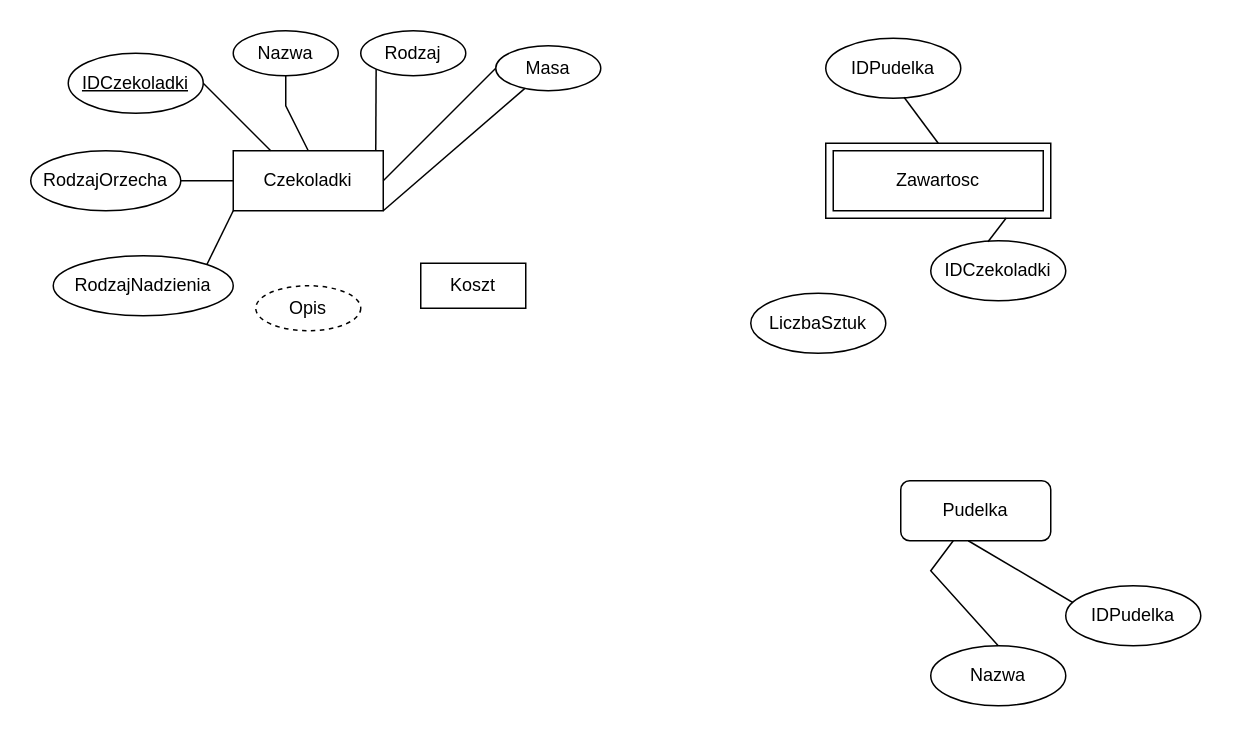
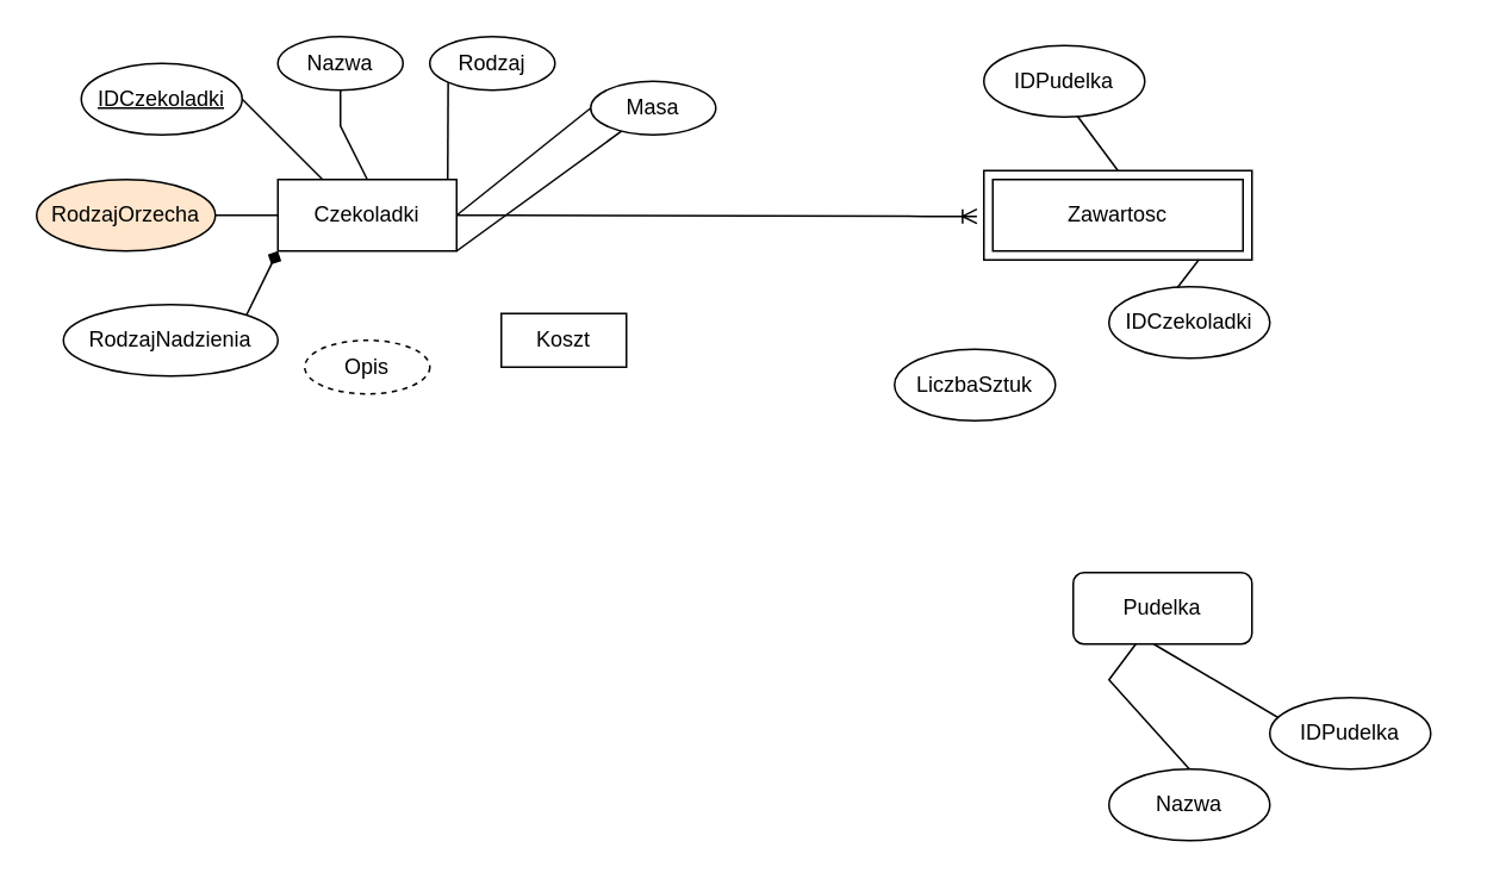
- <mxCell id="11" value="Masa" style="ellipse;whiteSpace=wrap;align=center;" vertex="1" parent="1"><mxGeometry x="330" y="30" width="70" height="30" as="geometry" /></mxCell>
+ <mxCell id="11" value="Masa" style="ellipse;whiteSpace=wrap;align=center;" vertex="1" parent="1"><mxGeometry x="330" y="45" width="70" height="30" as="geometry" /></mxCell>
- <mxCell id="6" value="RodzajOrzecha" style="ellipse;whiteSpace=wrap;align=center;" vertex="1" parent="1"><mxGeometry x="20" y="100" width="100" height="40" as="geometry" /></mxCell>
+ <mxCell id="6" value="RodzajOrzecha" style="ellipse;whiteSpace=wrap;align=center;fillColor=#ffe6cc;" vertex="1" parent="1"><mxGeometry x="20" y="100" width="100" height="40" as="geometry" /></mxCell>
+ <mxCell id="28" value="" style="edgeStyle=entityRelationEdgeStyle;fontSize=12;html=1;endArrow=ERoneToMany;rounded=0;entryX=-0.026;entryY=0.512;entryDx=0;entryDy=0;entryPerimeter=0;" edge="1" parent="1" source="2" target="19"><mxGeometry width="100" height="100" relative="1" as="geometry"><mxPoint x="310" y="230" as="sourcePoint" /><mxPoint x="410" y="130" as="targetPoint" /></mxGeometry></mxCell>
- <mxCell id="12" value="" style="endArrow=none;html=1;rounded=0;entryX=0;entryY=1;entryDx=0;entryDy=0;exitX=1;exitY=0;exitDx=0;exitDy=0;" edge="1" parent="1" source="8" target="2"><mxGeometry width="50" height="50" relative="1" as="geometry"><mxPoint x="135" y="190" as="sourcePoint" /><mxPoint x="135" y="140" as="targetPoint" /></mxGeometry></mxCell>
+ <mxCell id="12" value="" style="endArrow=diamond;html=1;rounded=0;entryX=0;entryY=1;entryDx=0;entryDy=0;exitX=1;exitY=0;exitDx=0;exitDy=0;" edge="1" parent="1" source="8" target="2"><mxGeometry width="50" height="50" relative="1" as="geometry"><mxPoint x="135" y="190" as="sourcePoint" /><mxPoint x="135" y="140" as="targetPoint" /></mxGeometry></mxCell>
